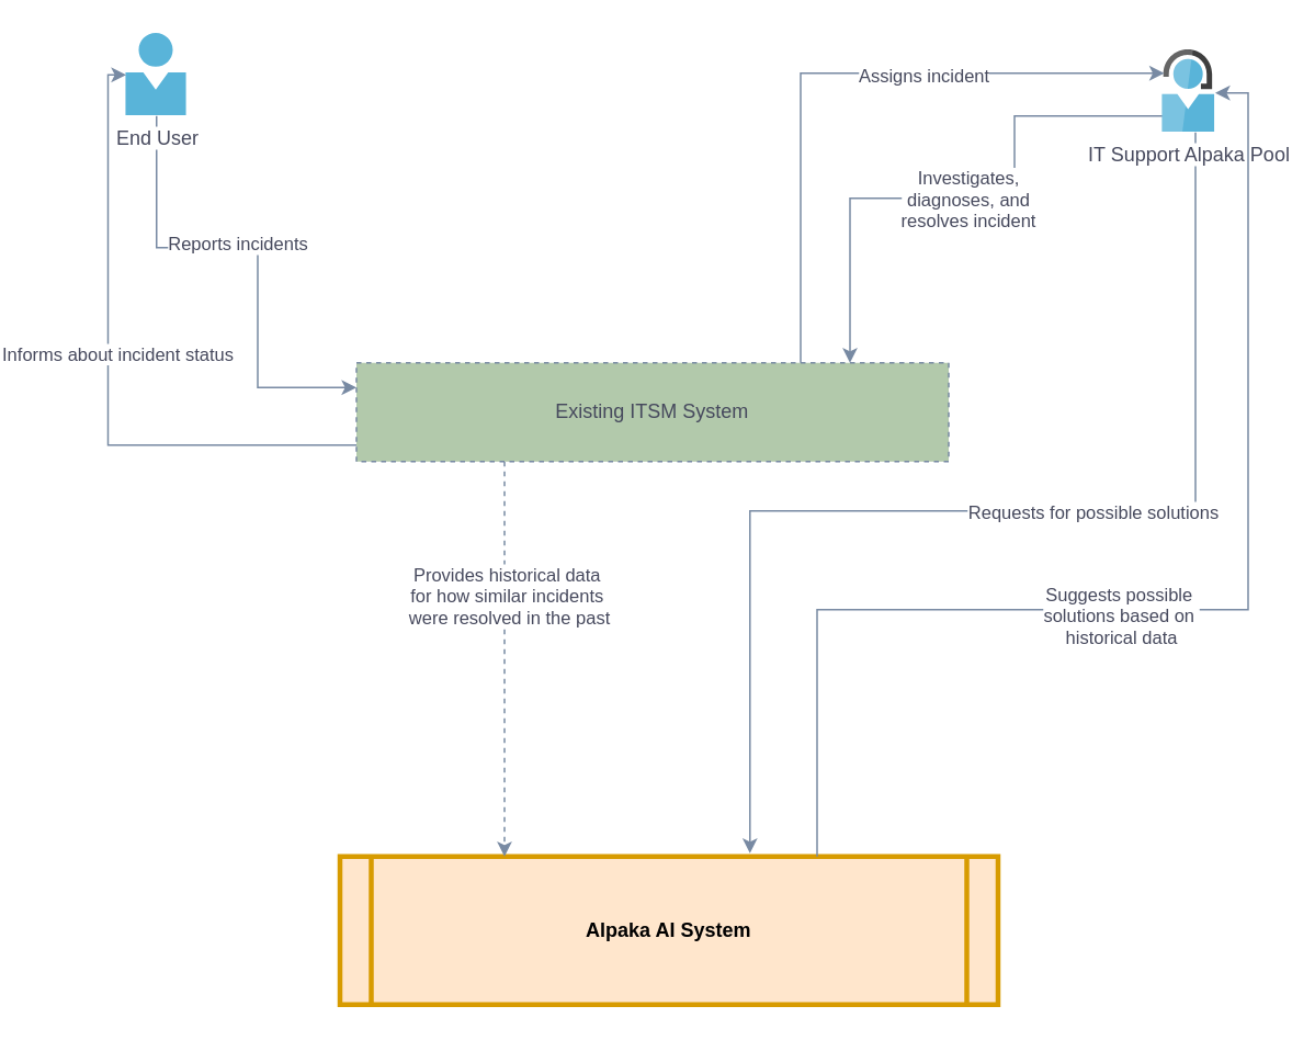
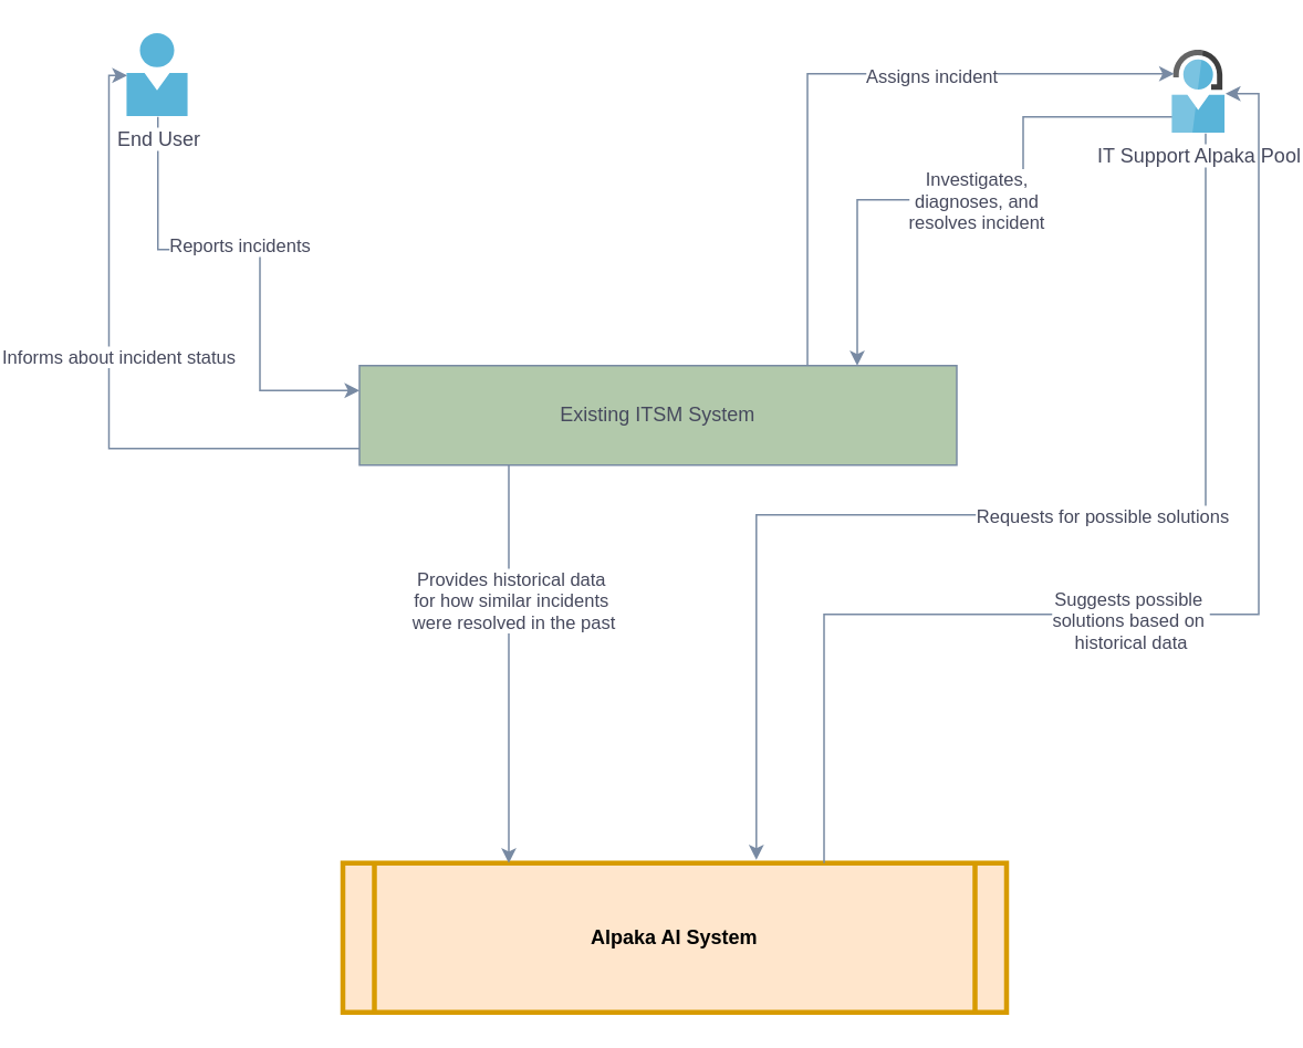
- <mxCell id="10" value="Existing ITSM System" style="rounded=0;whiteSpace=wrap;html=1;strokeColor=#788AA3;fontColor=#46495D;fillColor=#B2C9AB;dashed=1;" vertex="1" parent="1"><mxGeometry x="171" y="220" width="360" height="60" as="geometry" /></mxCell>
+ <mxCell id="10" value="Existing ITSM System" style="rounded=0;whiteSpace=wrap;html=1;strokeColor=#788AA3;fontColor=#46495D;fillColor=#B2C9AB;" vertex="1" parent="1"><mxGeometry x="171" y="220" width="360" height="60" as="geometry" /></mxCell>
- <mxCell id="8" style="edgeStyle=orthogonalEdgeStyle;rounded=0;orthogonalLoop=1;jettySize=auto;html=1;exitX=0.25;exitY=1;exitDx=0;exitDy=0;entryX=0.25;entryY=0;entryDx=0;entryDy=0;strokeColor=#788AA3;fontColor=#46495D;fillColor=#B2C9AB;dashed=1;" edge="1" parent="1" source="10" target="2"><mxGeometry relative="1" as="geometry" /></mxCell>
+ <mxCell id="8" style="edgeStyle=orthogonalEdgeStyle;rounded=0;orthogonalLoop=1;jettySize=auto;html=1;exitX=0.25;exitY=1;exitDx=0;exitDy=0;entryX=0.25;entryY=0;entryDx=0;entryDy=0;strokeColor=#788AA3;fontColor=#46495D;fillColor=#B2C9AB;" edge="1" parent="1" source="10" target="2"><mxGeometry relative="1" as="geometry" /></mxCell>
